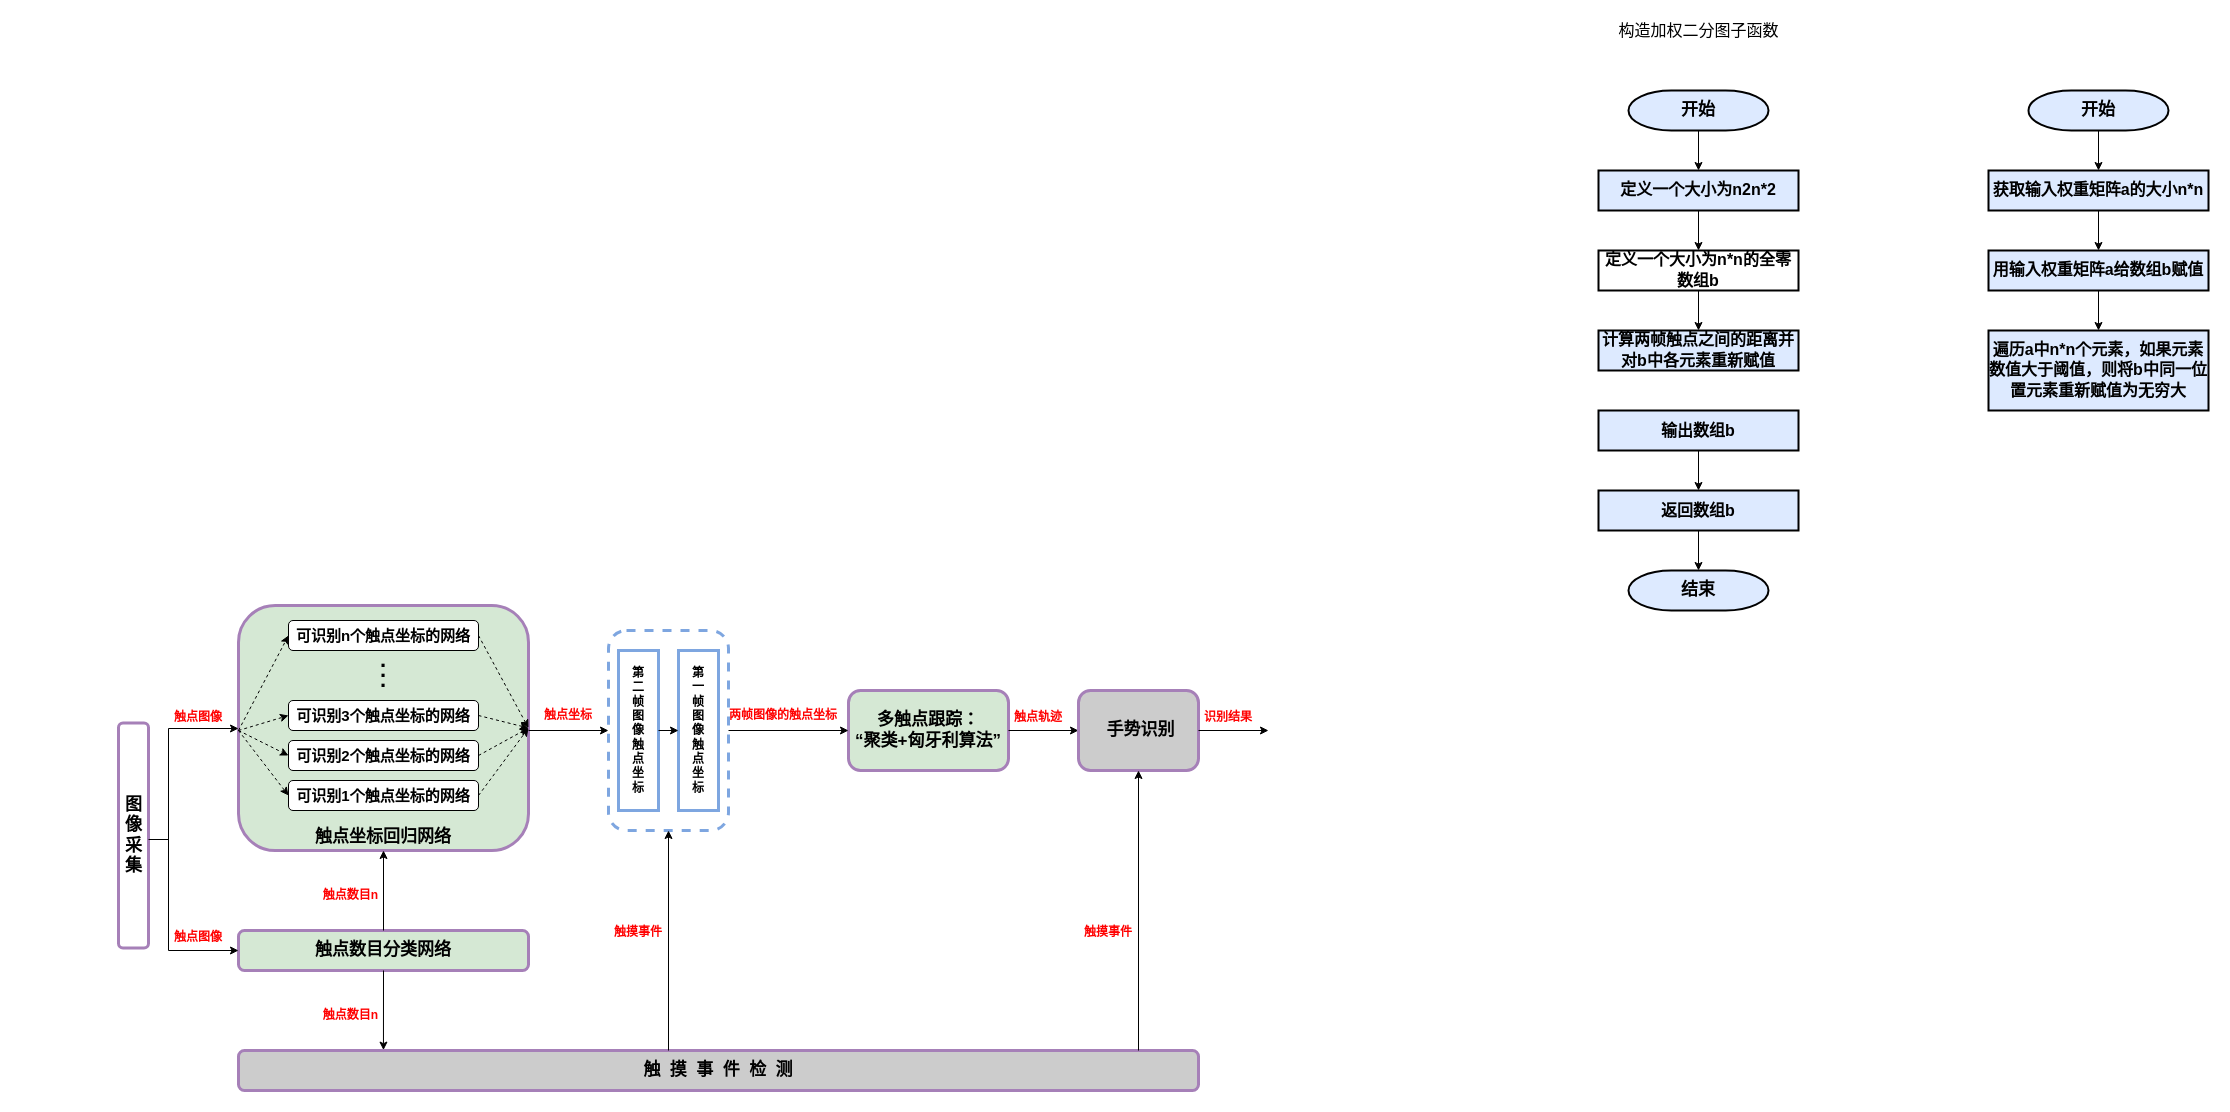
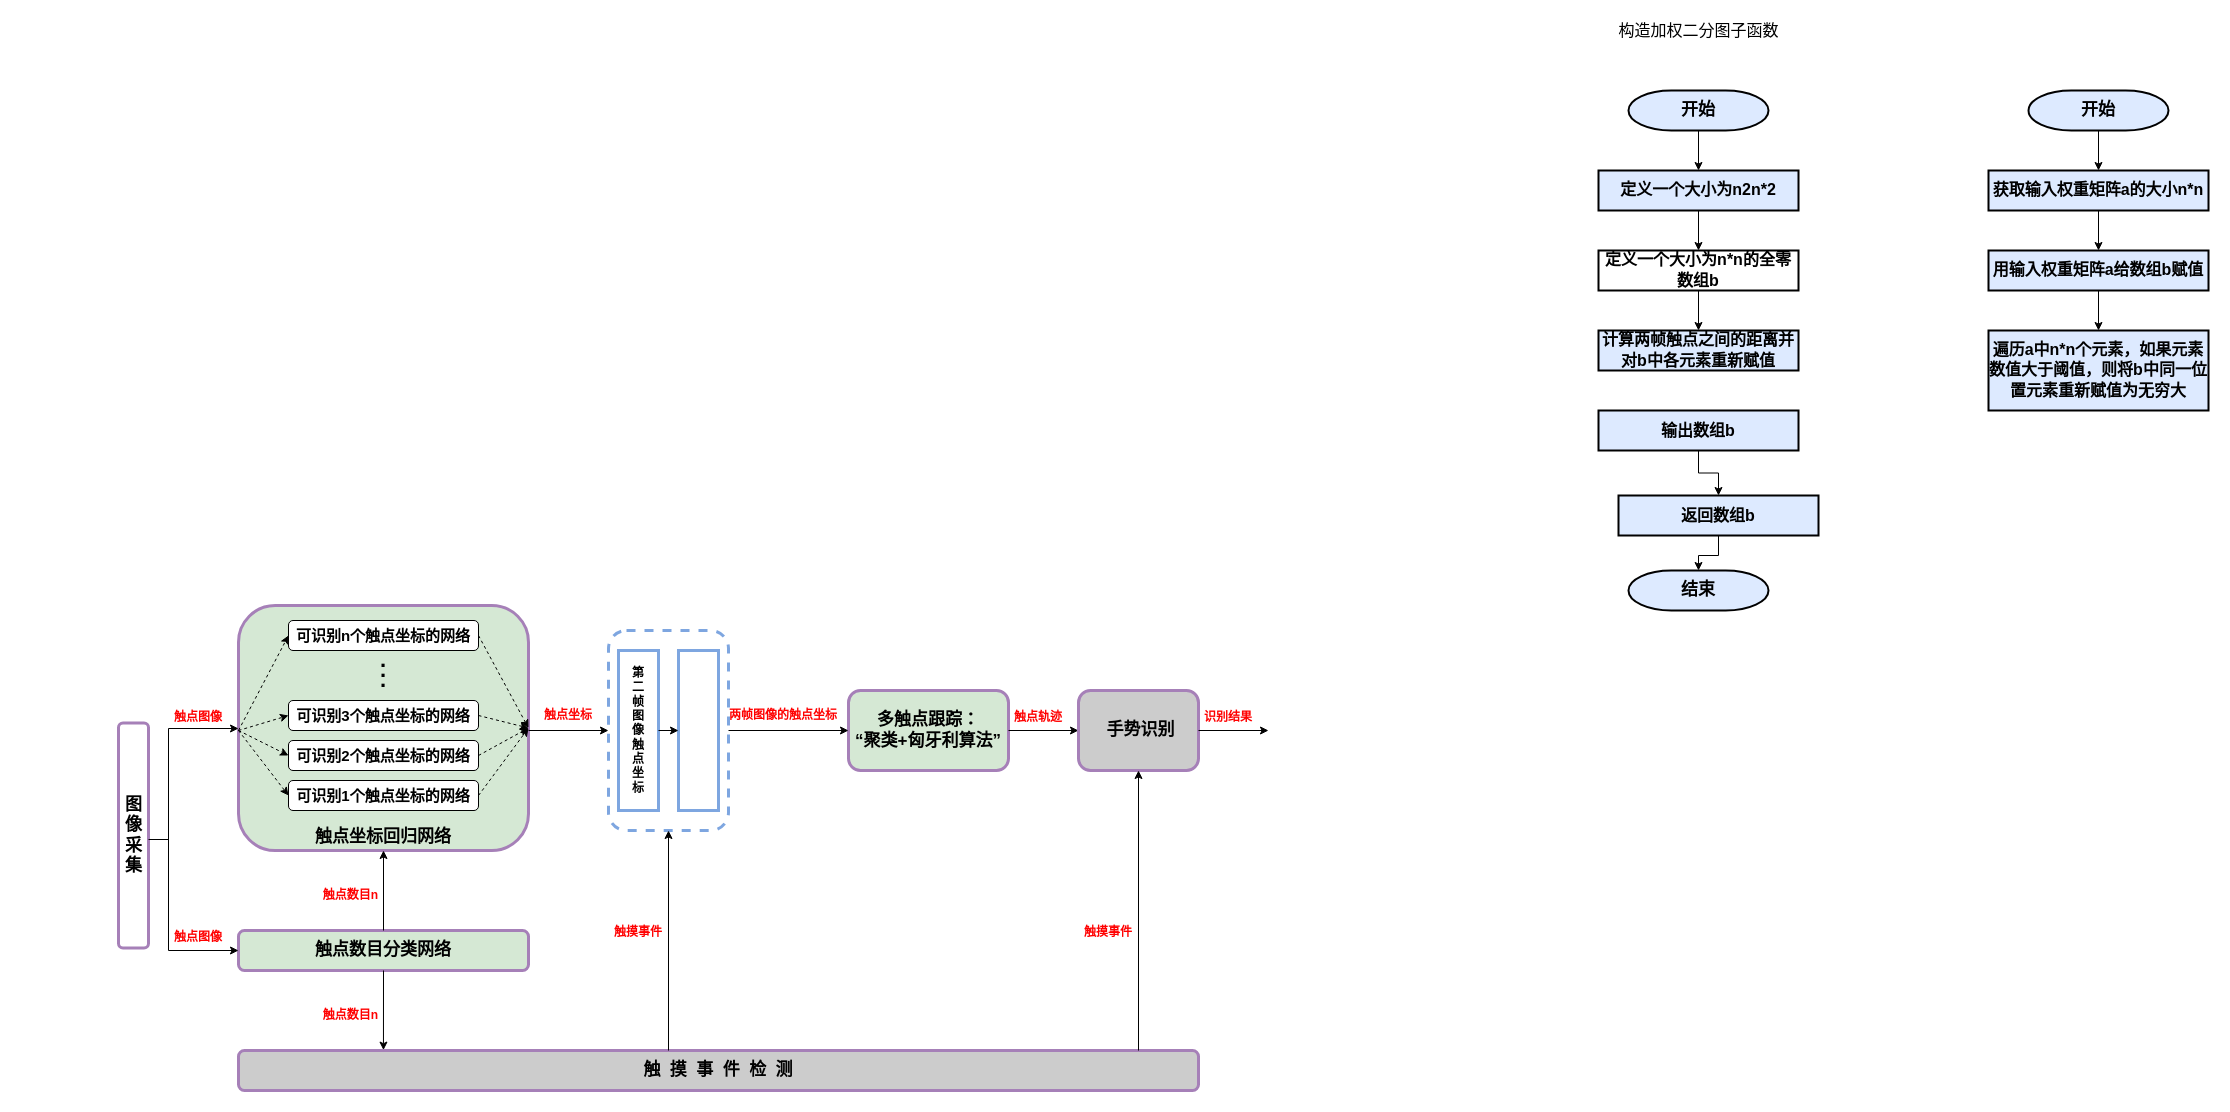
- <mxCell id="69" value="&lt;b&gt;返回数组b&lt;/b&gt;" style="rounded=0;whiteSpace=wrap;html=1;fontSize=16;strokeWidth=2;fillColor=#DDEAFF;" vertex="1" parent="1"><mxGeometry x="1598" y="490" width="200" height="40" as="geometry" /></mxCell>
+ <mxCell id="69" value="&lt;b&gt;返回数组b&lt;/b&gt;" style="rounded=0;whiteSpace=wrap;html=1;fontSize=16;strokeWidth=2;fillColor=#DDEAFF;" vertex="1" parent="1"><mxGeometry x="1618" y="495" width="200" height="40" as="geometry" /></mxCell>
- <mxCell id="43" value="&lt;b&gt;&lt;font color=&quot;#000000&quot;&gt;第一帧图像触点坐标&lt;/font&gt;&lt;/b&gt;" style="text;html=1;strokeColor=none;fillColor=none;align=center;verticalAlign=middle;whiteSpace=wrap;rounded=0;fontSize=12;fontColor=#FF0000;" parent="1" vertex="1"><mxGeometry x="688" y="660" width="20" height="140" as="geometry" /></mxCell>
